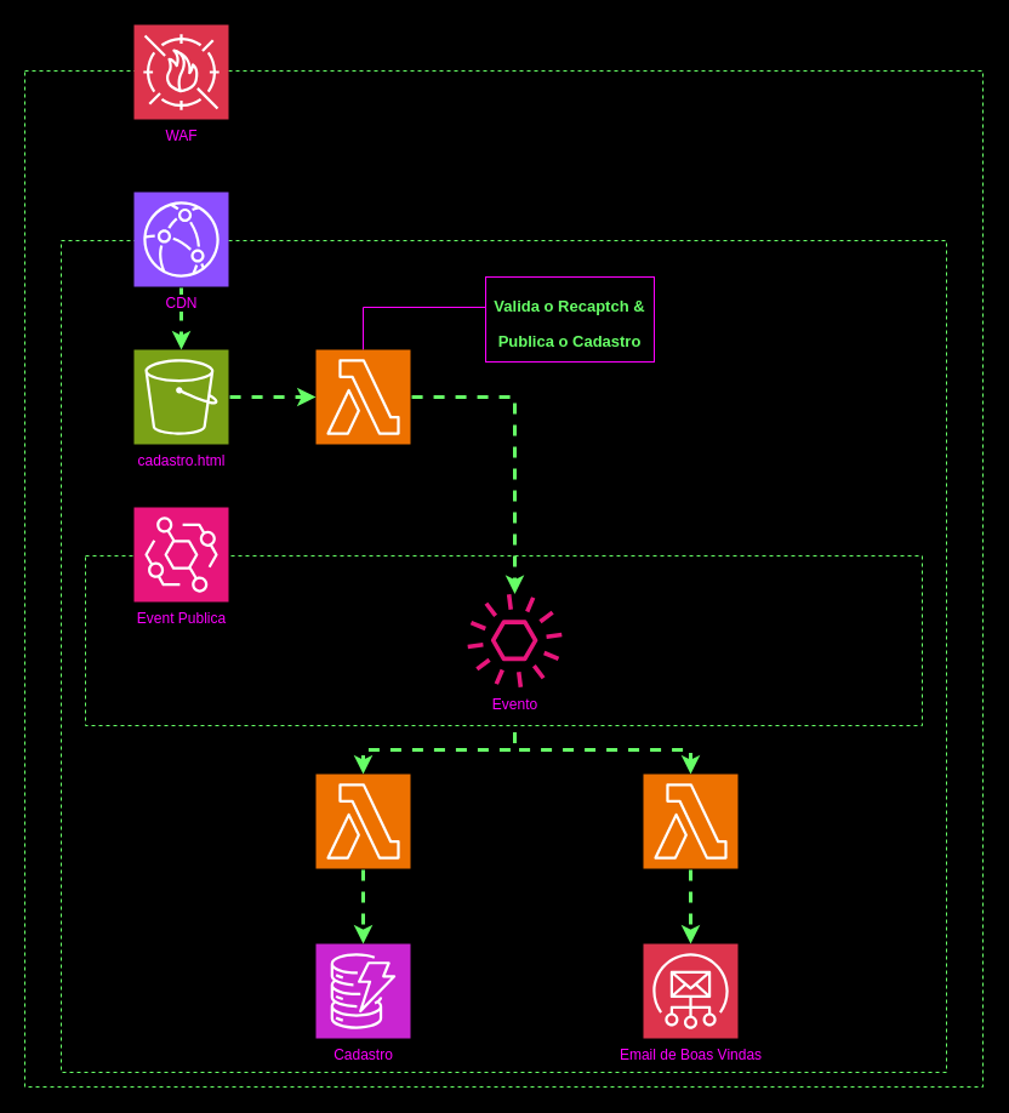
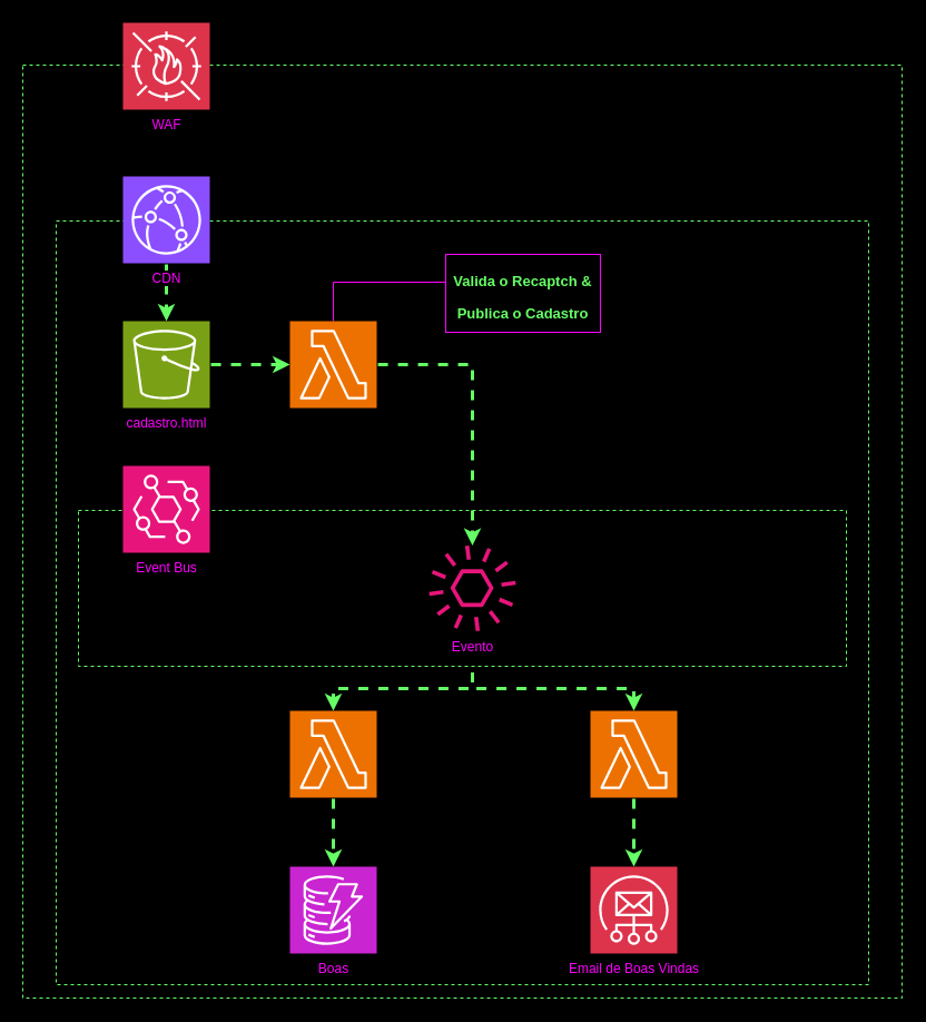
- <mxCell id="9" value="&lt;font style=&quot;background-color: rgb(0, 0, 0);&quot; color=&quot;#ff00ff&quot;&gt;Event Publica&lt;/font&gt;" style="sketch=0;points=[[0,0,0],[0.25,0,0],[0.5,0,0],[0.75,0,0],[1,0,0],[0,1,0],[0.25,1,0],[0.5,1,0],[0.75,1,0],[1,1,0],[0,0.25,0],[0,0.5,0],[0,0.75,0],[1,0.25,0],[1,0.5,0],[1,0.75,0]];outlineConnect=0;fontColor=#232F3E;fillColor=#E7157B;strokeColor=#ffffff;dashed=0;verticalLabelPosition=bottom;verticalAlign=top;align=center;html=1;fontSize=12;fontStyle=0;aspect=fixed;shape=mxgraph.aws4.resourceIcon;resIcon=mxgraph.aws4.eventbridge;" parent="1" vertex="1"><mxGeometry x="110" y="418" width="78" height="78" as="geometry" /></mxCell>
+ <mxCell id="9" value="&lt;font style=&quot;background-color: rgb(0, 0, 0);&quot; color=&quot;#ff00ff&quot;&gt;Event Bus&lt;/font&gt;" style="sketch=0;points=[[0,0,0],[0.25,0,0],[0.5,0,0],[0.75,0,0],[1,0,0],[0,1,0],[0.25,1,0],[0.5,1,0],[0.75,1,0],[1,1,0],[0,0.25,0],[0,0.5,0],[0,0.75,0],[1,0.25,0],[1,0.5,0],[1,0.75,0]];outlineConnect=0;fontColor=#232F3E;fillColor=#E7157B;strokeColor=#ffffff;dashed=0;verticalLabelPosition=bottom;verticalAlign=top;align=center;html=1;fontSize=12;fontStyle=0;aspect=fixed;shape=mxgraph.aws4.resourceIcon;resIcon=mxgraph.aws4.eventbridge;" parent="1" vertex="1"><mxGeometry x="110" y="418" width="78" height="78" as="geometry" /></mxCell>
- <mxCell id="18" value="&lt;font style=&quot;background-color: rgb(0, 0, 0);&quot; color=&quot;#ff00ff&quot;&gt;Cadastro&lt;/font&gt;" style="sketch=0;points=[[0,0,0],[0.25,0,0],[0.5,0,0],[0.75,0,0],[1,0,0],[0,1,0],[0.25,1,0],[0.5,1,0],[0.75,1,0],[1,1,0],[0,0.25,0],[0,0.5,0],[0,0.75,0],[1,0.25,0],[1,0.5,0],[1,0.75,0]];outlineConnect=0;fontColor=#232F3E;fillColor=#C925D1;strokeColor=#ffffff;dashed=0;verticalLabelPosition=bottom;verticalAlign=top;align=center;html=1;fontSize=12;fontStyle=0;aspect=fixed;shape=mxgraph.aws4.resourceIcon;resIcon=mxgraph.aws4.dynamodb;" parent="1" vertex="1"><mxGeometry x="260" y="778" width="78" height="78" as="geometry" /></mxCell>
+ <mxCell id="18" value="&lt;font style=&quot;background-color: rgb(0, 0, 0);&quot; color=&quot;#ff00ff&quot;&gt;Boas&lt;/font&gt;" style="sketch=0;points=[[0,0,0],[0.25,0,0],[0.5,0,0],[0.75,0,0],[1,0,0],[0,1,0],[0.25,1,0],[0.5,1,0],[0.75,1,0],[1,1,0],[0,0.25,0],[0,0.5,0],[0,0.75,0],[1,0.25,0],[1,0.5,0],[1,0.75,0]];outlineConnect=0;fontColor=#232F3E;fillColor=#C925D1;strokeColor=#ffffff;dashed=0;verticalLabelPosition=bottom;verticalAlign=top;align=center;html=1;fontSize=12;fontStyle=0;aspect=fixed;shape=mxgraph.aws4.resourceIcon;resIcon=mxgraph.aws4.dynamodb;" parent="1" vertex="1"><mxGeometry x="260" y="778" width="78" height="78" as="geometry" /></mxCell>
